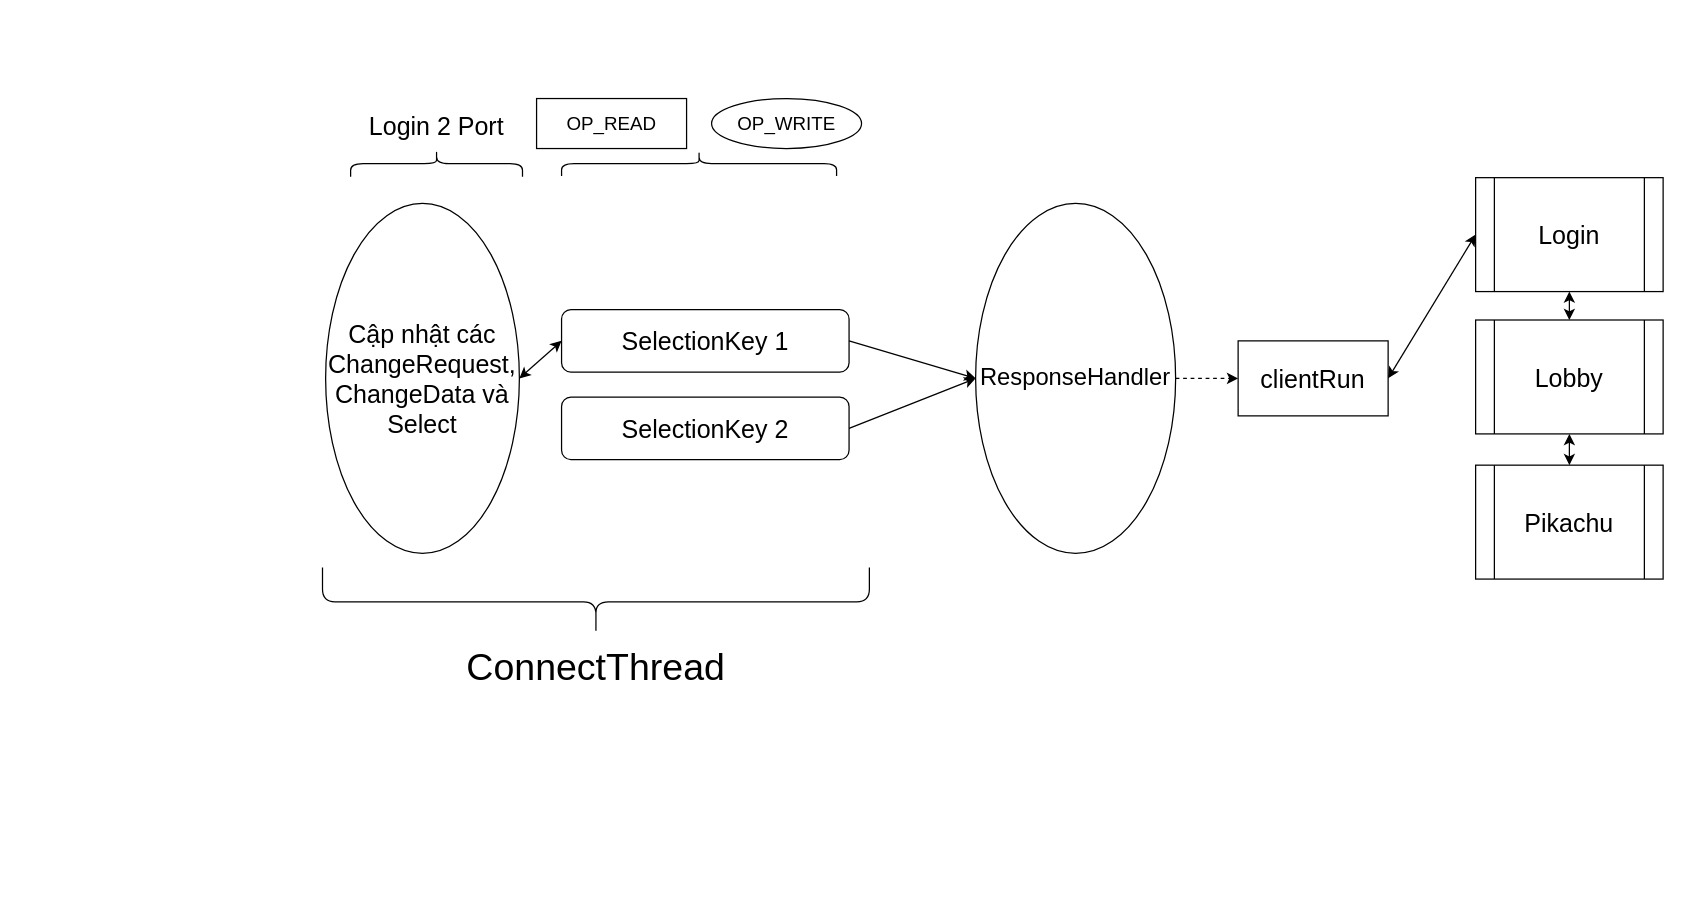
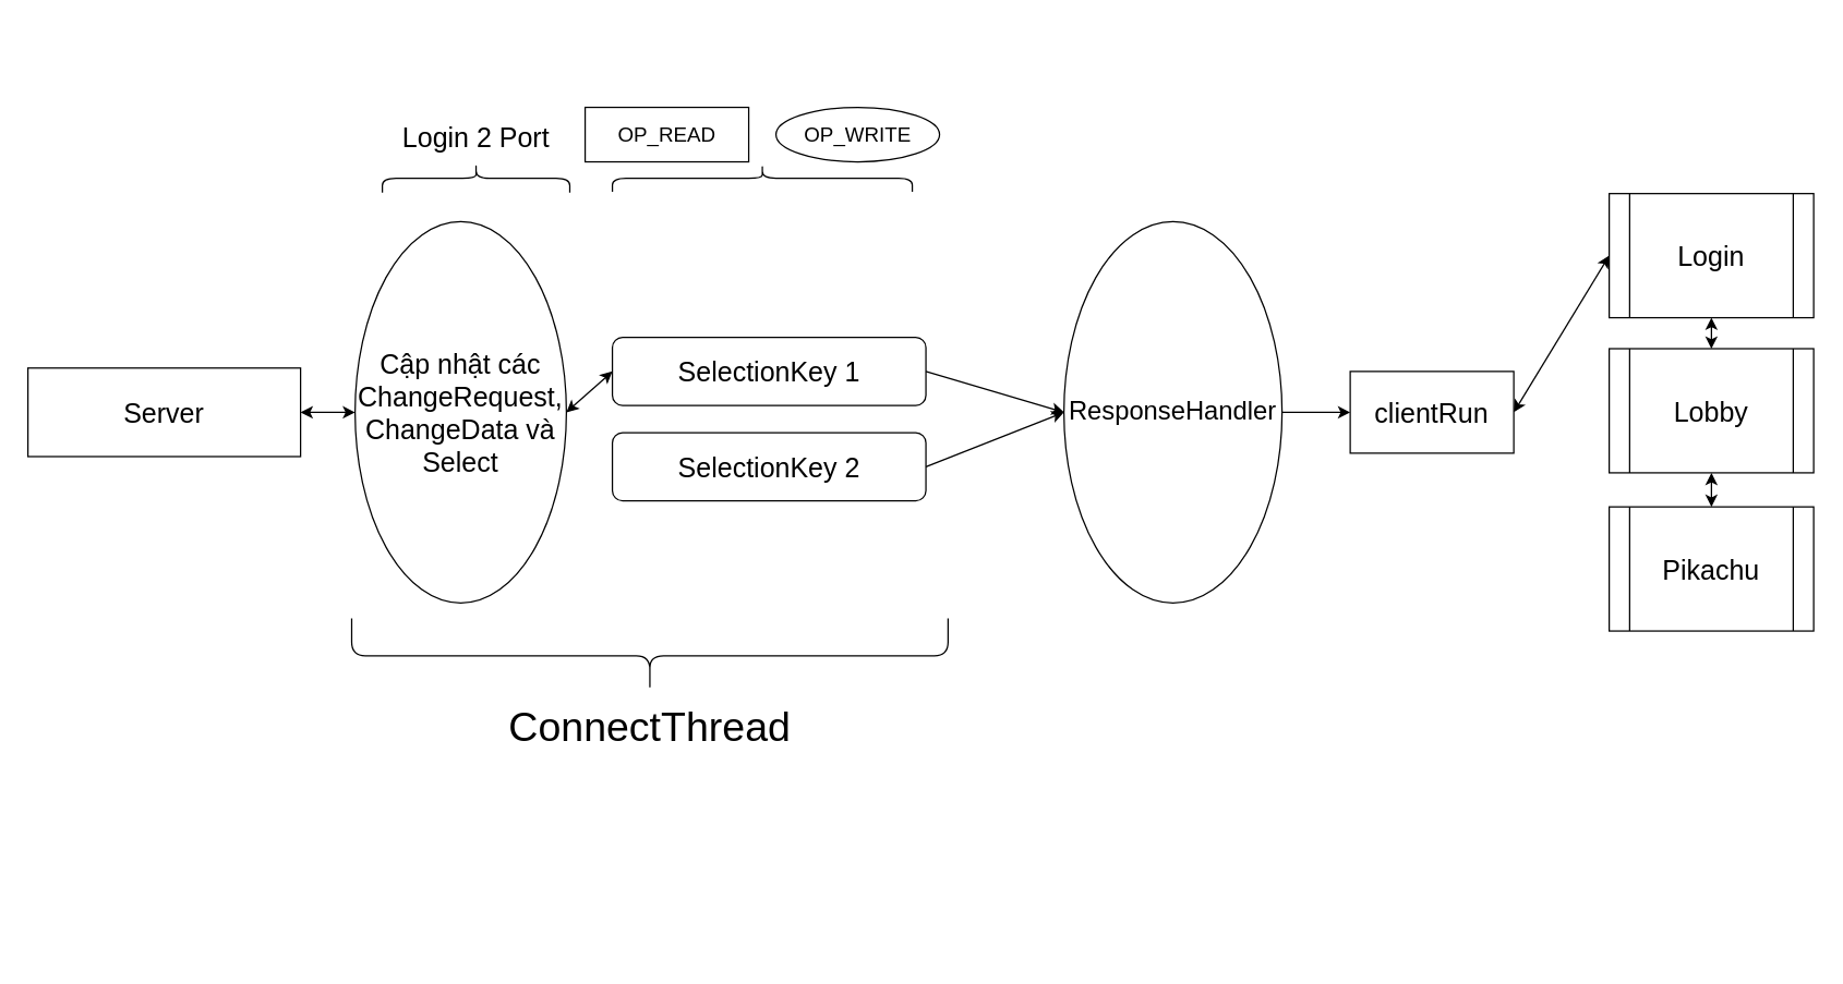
+ <mxCell id="3" value="Server" style="rounded=0;whiteSpace=wrap;html=1;fontSize=20;labelPosition=center;verticalLabelPosition=middle;align=center;verticalAlign=middle;" vertex="1" parent="1"><mxGeometry x="20" y="269.5" width="200" height="65" as="geometry" /></mxCell>
+ <mxCell id="7" value="" style="endArrow=classic;startArrow=classic;html=1;exitX=1;exitY=0.5;exitDx=0;exitDy=0;entryX=0;entryY=0.5;entryDx=0;entryDy=0;fontSize=20;labelPosition=center;verticalLabelPosition=middle;align=center;verticalAlign=middle;" edge="1" parent="1" source="3" target="2"><mxGeometry width="50" height="50" relative="1" as="geometry"><mxPoint x="-47.5" y="322" as="sourcePoint" /><mxPoint x="102.5" y="287" as="targetPoint" /></mxGeometry></mxCell>
- <mxCell id="19" value="" style="endArrow=classic;html=1;fontSize=19;exitX=1;exitY=0.5;exitDx=0;exitDy=0;entryX=0;entryY=0.5;entryDx=0;entryDy=0;dashed=1;" edge="1" parent="1" source="15" target="18"><mxGeometry width="50" height="50" relative="1" as="geometry"><mxPoint x="980" y="152" as="sourcePoint" /><mxPoint x="1030" y="102" as="targetPoint" /></mxGeometry></mxCell>
+ <mxCell id="19" value="" style="endArrow=classic;html=1;fontSize=19;exitX=1;exitY=0.5;exitDx=0;exitDy=0;entryX=0;entryY=0.5;entryDx=0;entryDy=0;" edge="1" parent="1" source="15" target="18"><mxGeometry width="50" height="50" relative="1" as="geometry"><mxPoint x="980" y="152" as="sourcePoint" /><mxPoint x="1030" y="102" as="targetPoint" /></mxGeometry></mxCell>
